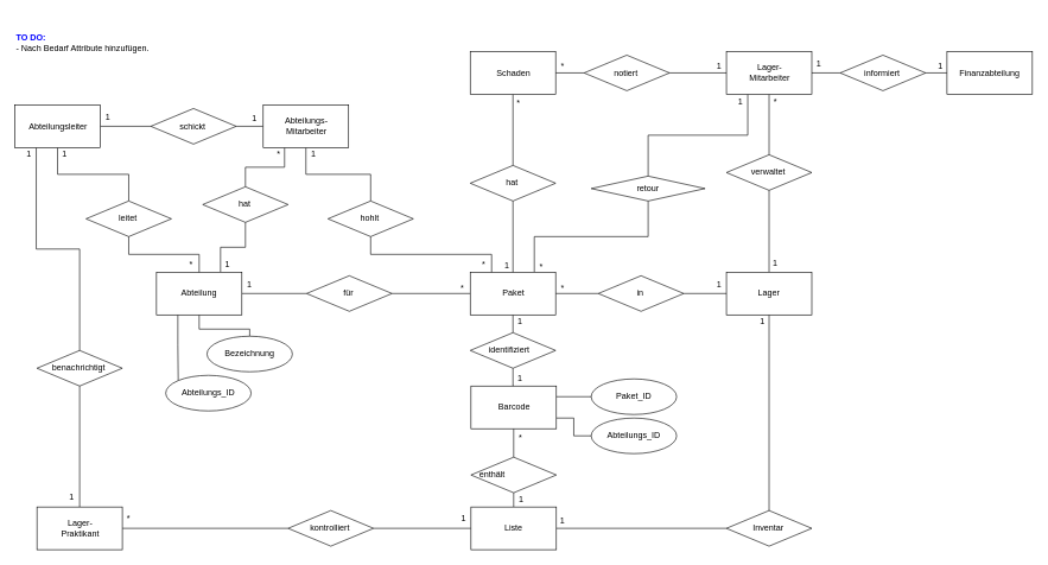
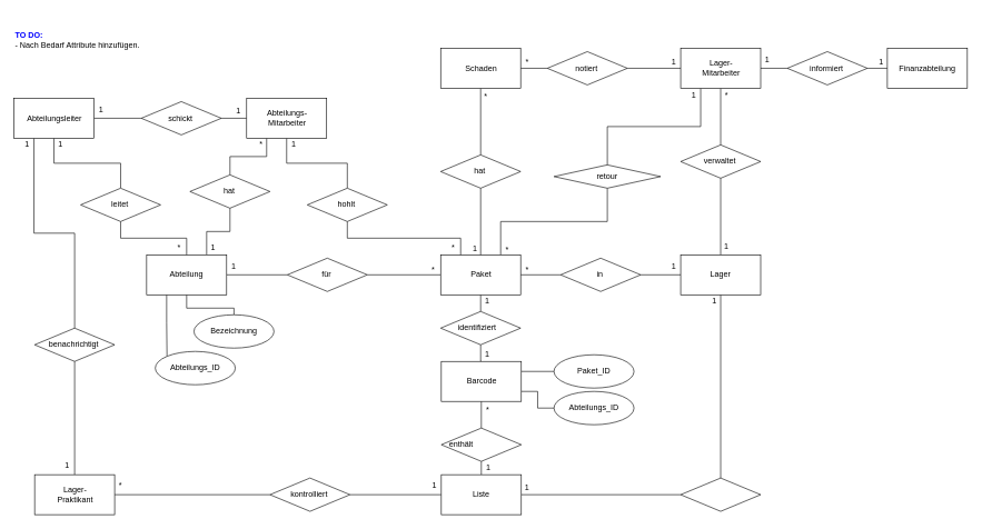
- <mxCell id="128" value="Inventar" style="text;html=1;strokeColor=none;fillColor=none;align=center;verticalAlign=middle;whiteSpace=wrap;rounded=0;" vertex="1" parent="1"><mxGeometry x="1059" y="732" width="40" height="20" as="geometry" /></mxCell>
